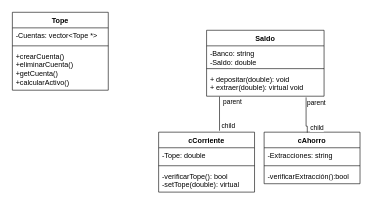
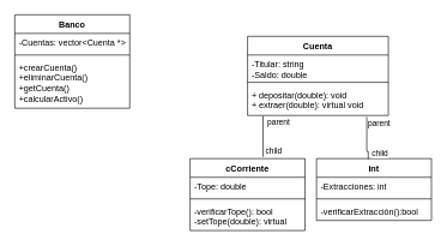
- <mxCell id="10" value="Tope" style="swimlane;fontStyle=1;align=center;verticalAlign=top;childLayout=stackLayout;horizontal=1;startSize=26;horizontalStack=0;resizeParent=1;resizeParentMax=0;resizeLast=0;collapsible=1;marginBottom=0;whiteSpace=wrap;html=1;" vertex="1" parent="1"><mxGeometry x="20" y="20" width="160" height="130" as="geometry" /></mxCell>
+ <mxCell id="10" value="Banco" style="swimlane;fontStyle=1;align=center;verticalAlign=top;childLayout=stackLayout;horizontal=1;startSize=26;horizontalStack=0;resizeParent=1;resizeParentMax=0;resizeLast=0;collapsible=1;marginBottom=0;whiteSpace=wrap;html=1;" vertex="1" parent="1"><mxGeometry x="20" y="20" width="160" height="130" as="geometry" /></mxCell>
- <mxCell id="2" value="Saldo" style="swimlane;fontStyle=1;align=center;verticalAlign=top;childLayout=stackLayout;horizontal=1;startSize=26;horizontalStack=0;resizeParent=1;resizeParentMax=0;resizeLast=0;collapsible=1;marginBottom=0;whiteSpace=wrap;html=1;" vertex="1" parent="1"><mxGeometry x="344" y="50" width="196" height="110" as="geometry" /></mxCell>
+ <mxCell id="2" value="Cuenta" style="swimlane;fontStyle=1;align=center;verticalAlign=top;childLayout=stackLayout;horizontal=1;startSize=26;horizontalStack=0;resizeParent=1;resizeParentMax=0;resizeLast=0;collapsible=1;marginBottom=0;whiteSpace=wrap;html=1;" vertex="1" parent="1"><mxGeometry x="344" y="50" width="196" height="110" as="geometry" /></mxCell>
- <mxCell id="11" value="-Cuentas: vector&amp;lt;Tope *&amp;gt;" style="text;strokeColor=none;fillColor=none;align=left;verticalAlign=top;spacingLeft=4;spacingRight=4;overflow=hidden;rotatable=0;points=[[0,0.5],[1,0.5]];portConstraint=eastwest;whiteSpace=wrap;html=1;" vertex="1" parent="10"><mxGeometry y="26" width="160" height="26" as="geometry" /></mxCell>
+ <mxCell id="11" value="-Cuentas: vector&amp;lt;Cuenta *&amp;gt;" style="text;strokeColor=none;fillColor=none;align=left;verticalAlign=top;spacingLeft=4;spacingRight=4;overflow=hidden;rotatable=0;points=[[0,0.5],[1,0.5]];portConstraint=eastwest;whiteSpace=wrap;html=1;" vertex="1" parent="10"><mxGeometry y="26" width="160" height="26" as="geometry" /></mxCell>
- <mxCell id="3" value="-Banco: string&lt;div&gt;-Saldo: double&lt;/div&gt;" style="text;strokeColor=none;fillColor=none;align=left;verticalAlign=top;spacingLeft=4;spacingRight=4;overflow=hidden;rotatable=0;points=[[0,0.5],[1,0.5]];portConstraint=eastwest;whiteSpace=wrap;html=1;" vertex="1" parent="2"><mxGeometry y="26" width="196" height="34" as="geometry" /></mxCell>
+ <mxCell id="3" value="-Titular: string&lt;div&gt;-Saldo: double&lt;/div&gt;" style="text;strokeColor=none;fillColor=none;align=left;verticalAlign=top;spacingLeft=4;spacingRight=4;overflow=hidden;rotatable=0;points=[[0,0.5],[1,0.5]];portConstraint=eastwest;whiteSpace=wrap;html=1;" vertex="1" parent="2"><mxGeometry y="26" width="196" height="34" as="geometry" /></mxCell>
- <mxCell id="14" value="cAhorro" style="swimlane;fontStyle=1;align=center;verticalAlign=top;childLayout=stackLayout;horizontal=1;startSize=26;horizontalStack=0;resizeParent=1;resizeParentMax=0;resizeLast=0;collapsible=1;marginBottom=0;whiteSpace=wrap;html=1;" vertex="1" parent="1"><mxGeometry x="440" y="220" width="160" height="86" as="geometry" /></mxCell>
+ <mxCell id="14" value="int" style="swimlane;fontStyle=1;align=center;verticalAlign=top;childLayout=stackLayout;horizontal=1;startSize=26;horizontalStack=0;resizeParent=1;resizeParentMax=0;resizeLast=0;collapsible=1;marginBottom=0;whiteSpace=wrap;html=1;" vertex="1" parent="1"><mxGeometry x="440" y="220" width="160" height="86" as="geometry" /></mxCell>
- <mxCell id="15" value="-Extracciones: string" style="text;strokeColor=none;fillColor=none;align=left;verticalAlign=top;spacingLeft=4;spacingRight=4;overflow=hidden;rotatable=0;points=[[0,0.5],[1,0.5]];portConstraint=eastwest;whiteSpace=wrap;html=1;" vertex="1" parent="14"><mxGeometry y="26" width="160" height="26" as="geometry" /></mxCell>
+ <mxCell id="15" value="-Extracciones: int" style="text;strokeColor=none;fillColor=none;align=left;verticalAlign=top;spacingLeft=4;spacingRight=4;overflow=hidden;rotatable=0;points=[[0,0.5],[1,0.5]];portConstraint=eastwest;whiteSpace=wrap;html=1;" vertex="1" parent="14"><mxGeometry y="26" width="160" height="26" as="geometry" /></mxCell>
